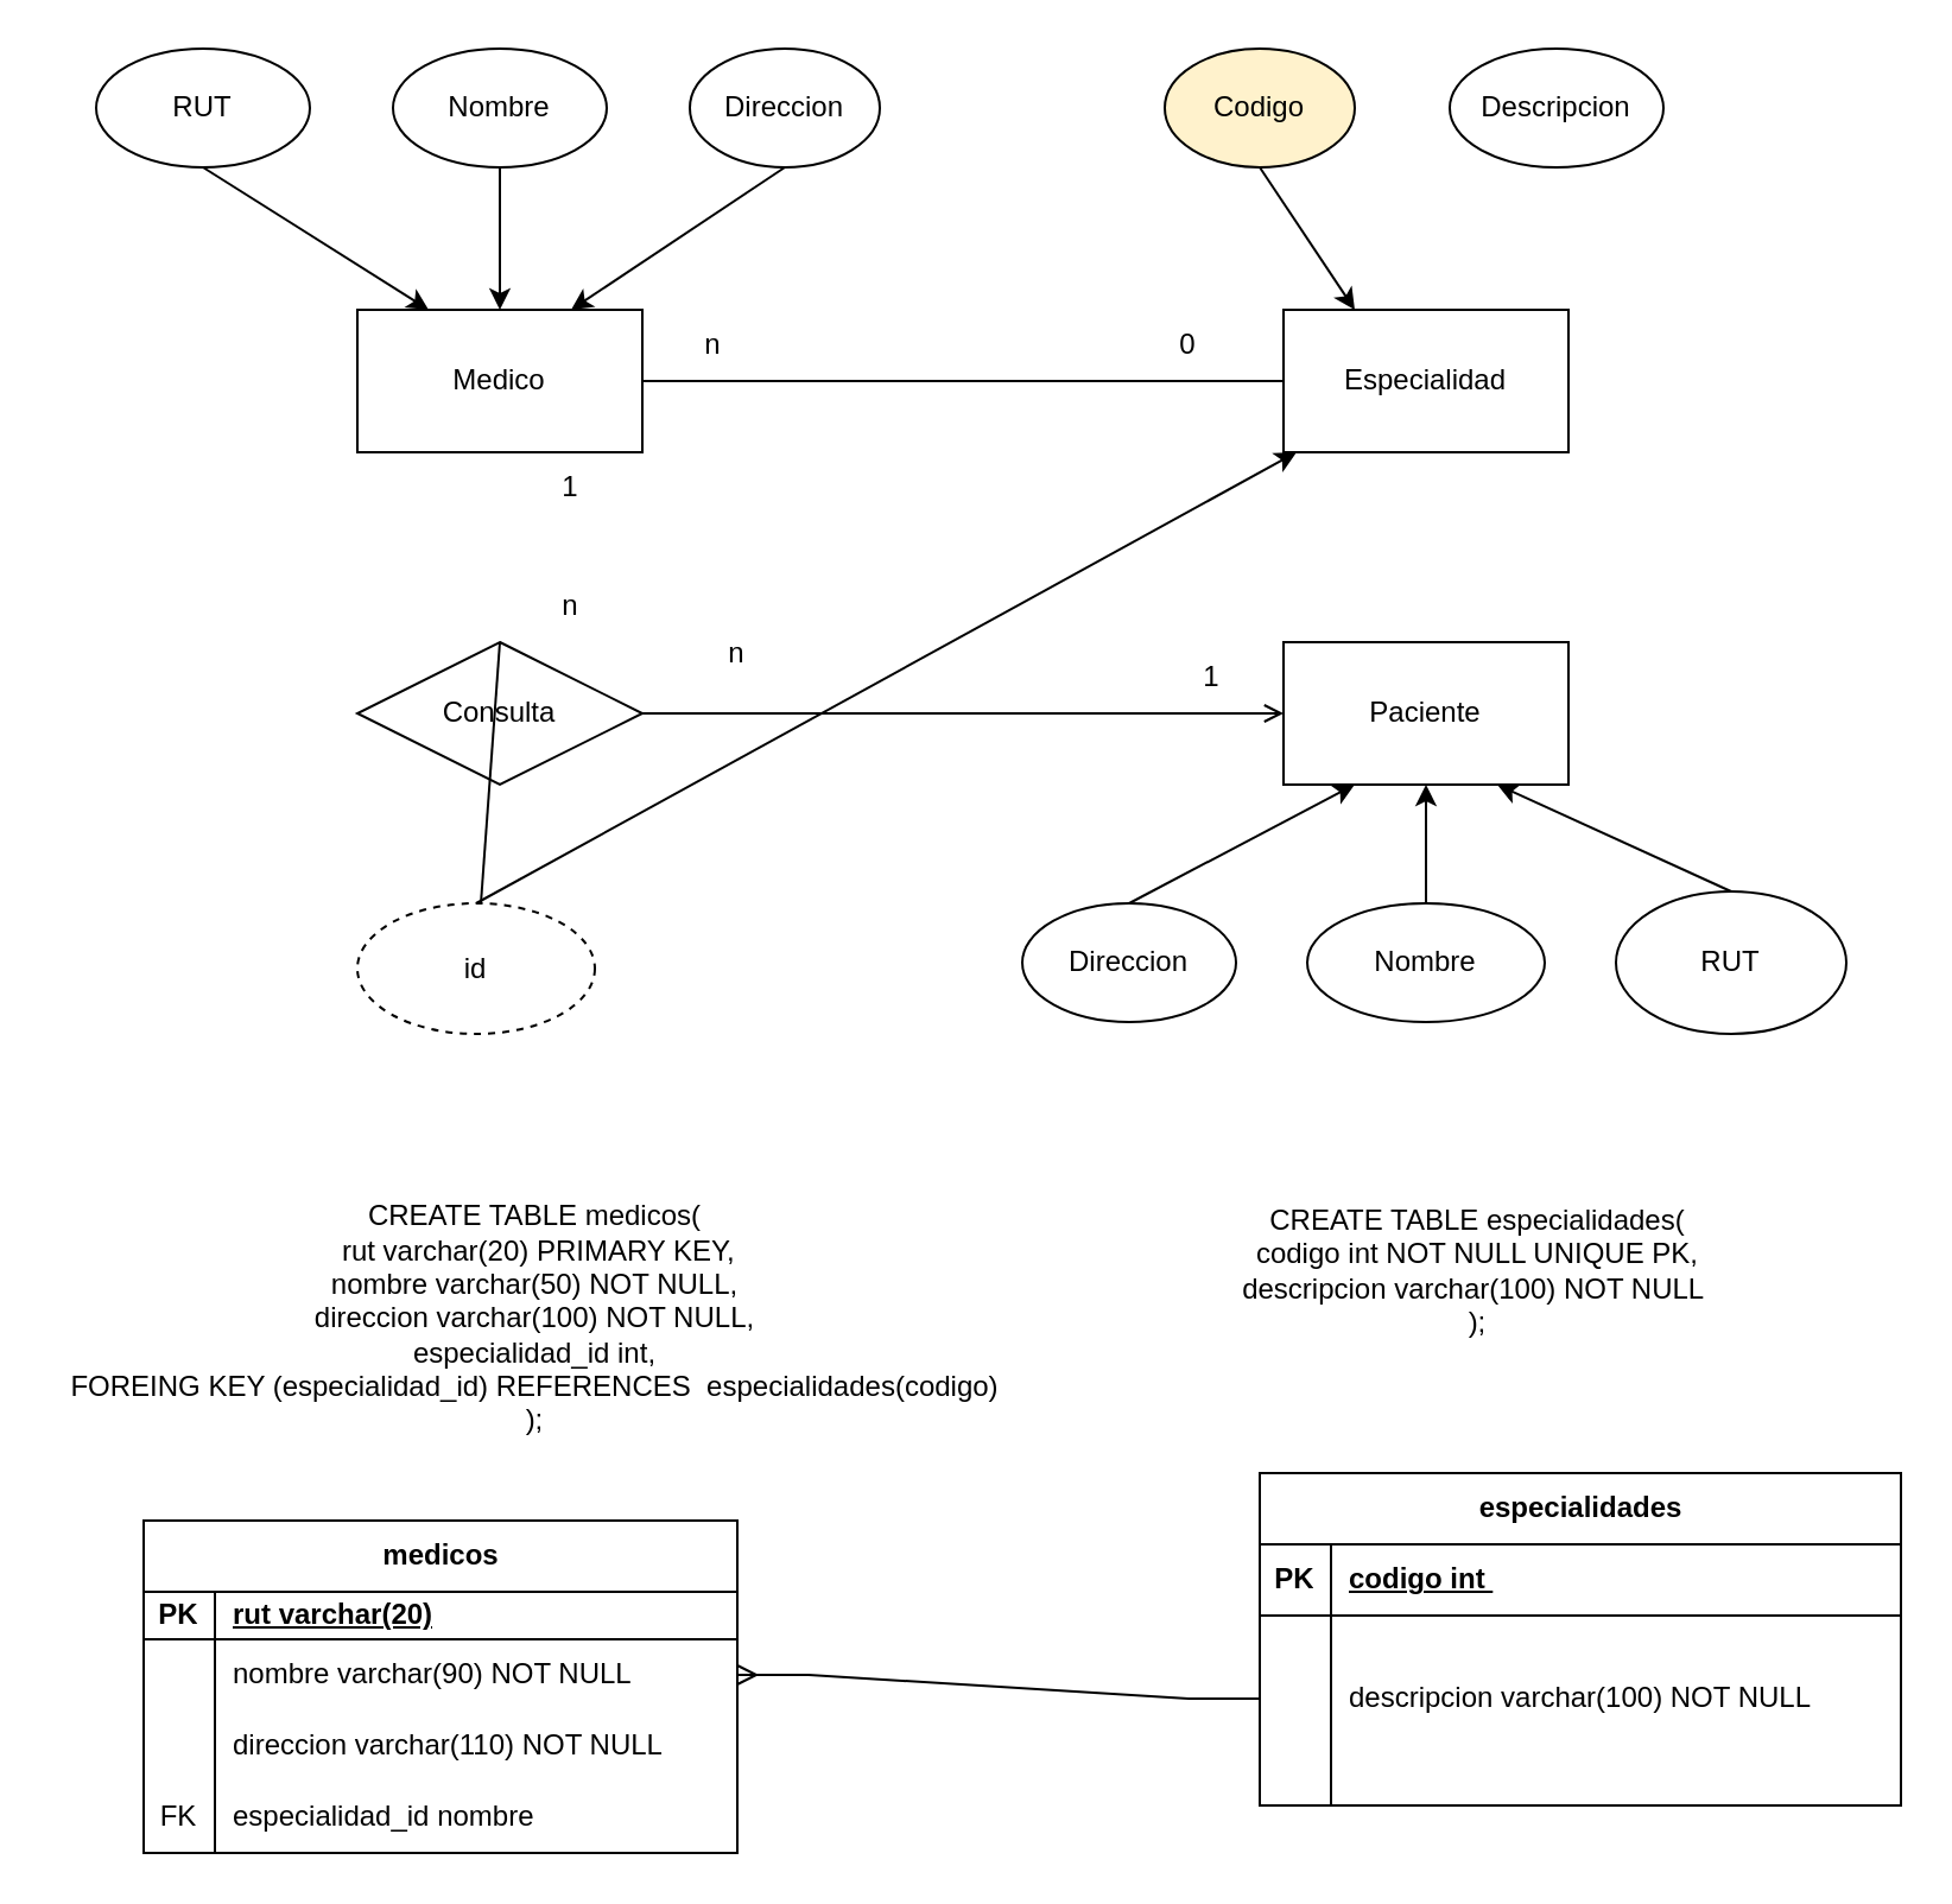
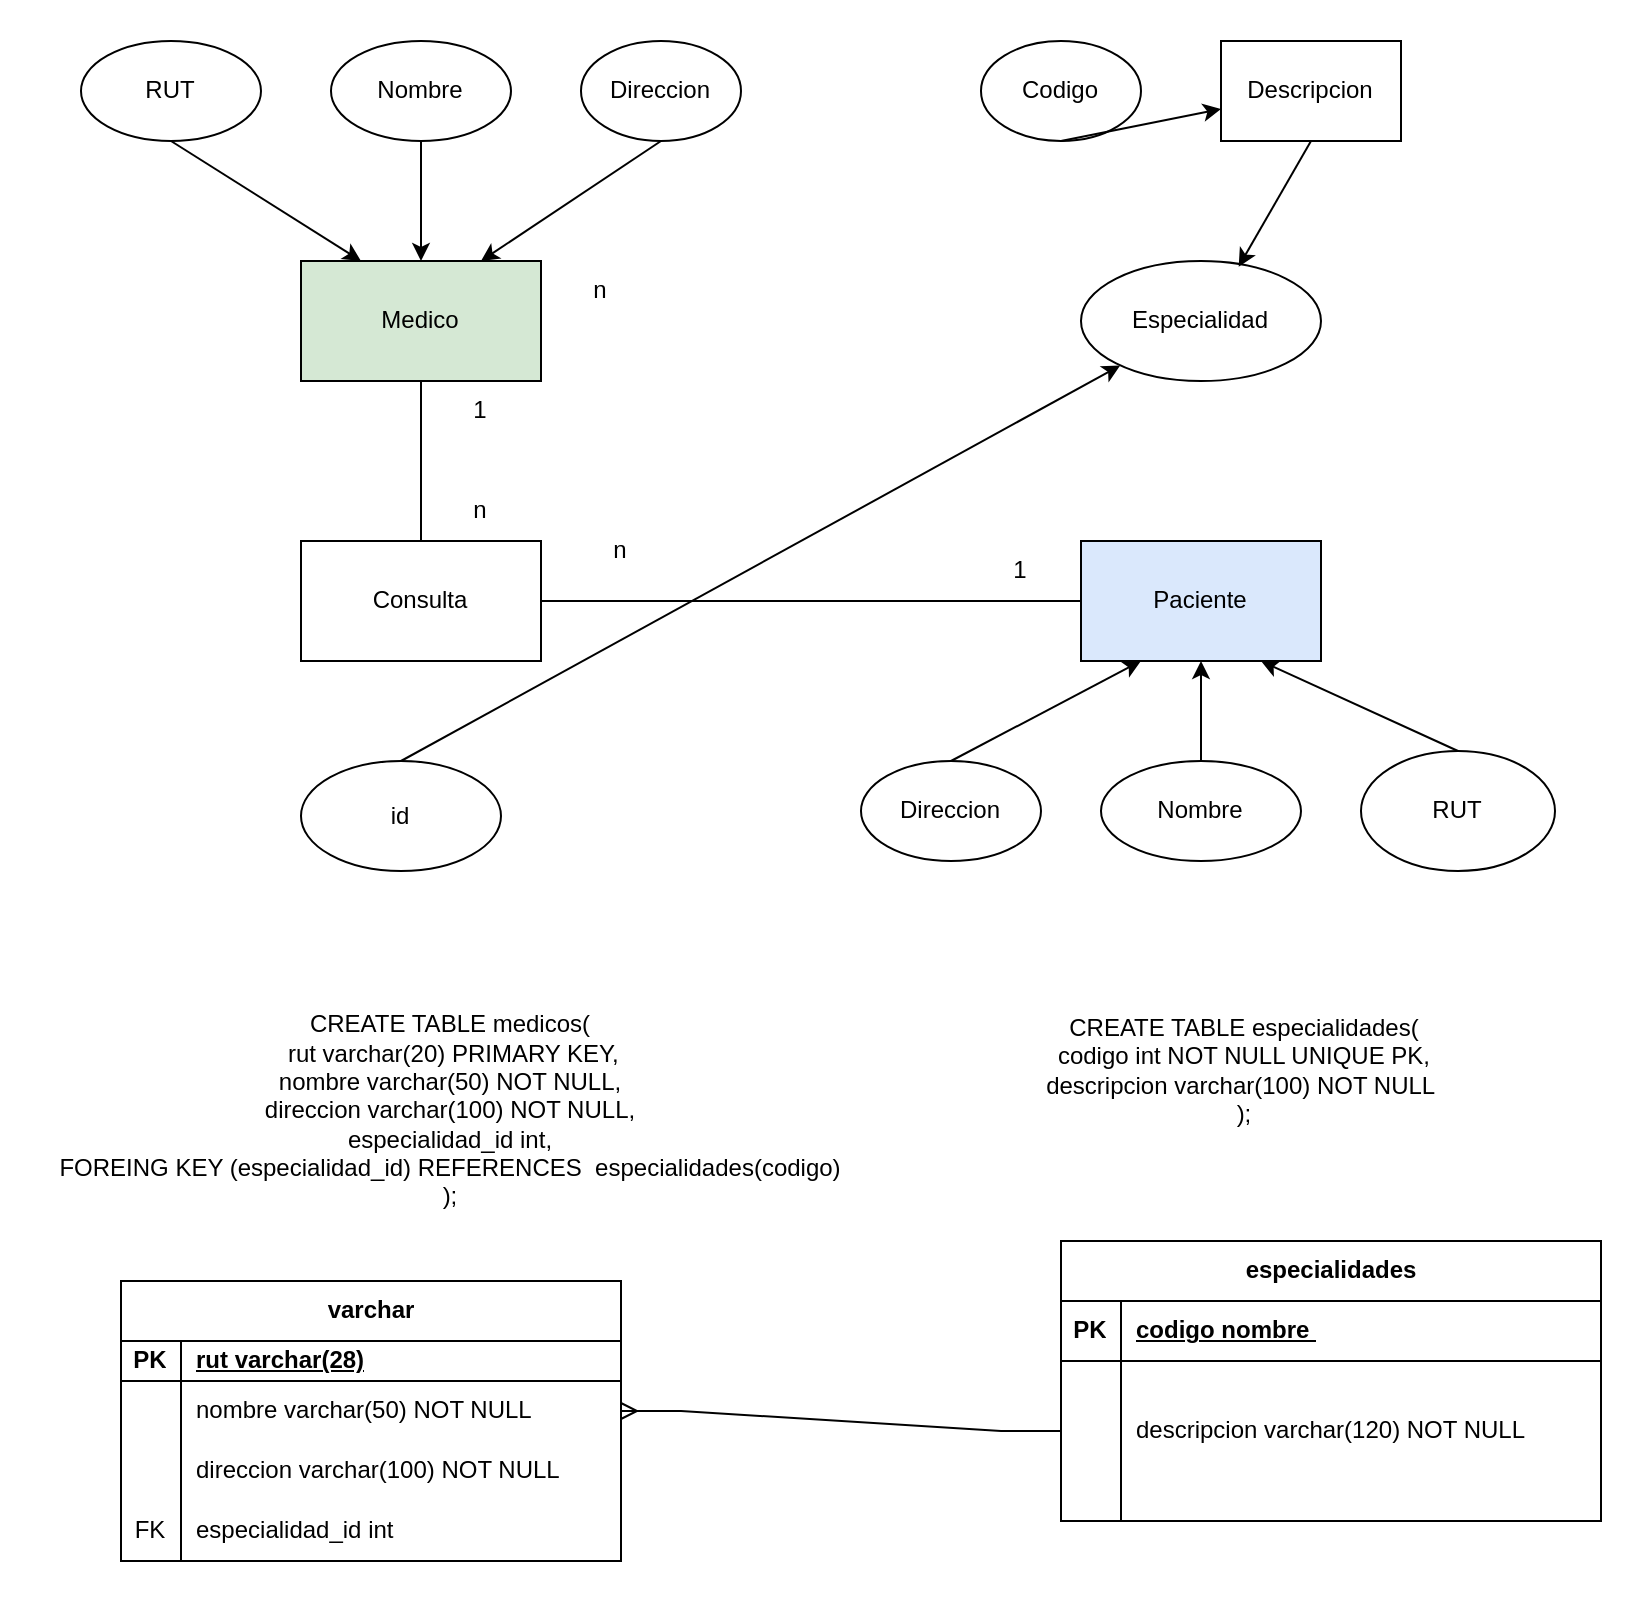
- <mxCell id="13" value="Codigo" style="ellipse;whiteSpace=wrap;html=1;fillColor=#fff2cc;" vertex="1" parent="1"><mxGeometry x="490" y="20" width="80" height="50" as="geometry" /></mxCell>
+ <mxCell id="13" value="Codigo" style="ellipse;whiteSpace=wrap;html=1;" vertex="1" parent="1"><mxGeometry x="490" y="20" width="80" height="50" as="geometry" /></mxCell>
- <mxCell id="14" value="Descripcion" style="ellipse;whiteSpace=wrap;html=1;" vertex="1" parent="1"><mxGeometry x="610" y="20" width="90" height="50" as="geometry" /></mxCell>
+ <mxCell id="14" value="Descripcion" style="whiteSpace=wrap;html=1;rounded=0;" vertex="1" parent="1"><mxGeometry x="610" y="20" width="90" height="50" as="geometry" /></mxCell>
- <mxCell id="15" value="" style="endArrow=classic;html=1;rounded=0;exitX=0.5;exitY=1;exitDx=0;exitDy=0;entryX=0.25;entryY=0;entryDx=0;entryDy=0;" edge="1" parent="1" source="13" target="3"><mxGeometry width="50" height="50" relative="1" as="geometry"><mxPoint x="370" y="300" as="sourcePoint" /><mxPoint x="420" y="250" as="targetPoint" /></mxGeometry></mxCell>
+ <mxCell id="15" value="" style="endArrow=classic;html=1;rounded=0;exitX=0.5;exitY=1;exitDx=0;exitDy=0;" edge="1" parent="1" source="13" target="14"><mxGeometry width="50" height="50" relative="1" as="geometry"><mxPoint x="370" y="300" as="sourcePoint" /><mxPoint x="420" y="250" as="targetPoint" /></mxGeometry></mxCell>
+ <mxCell id="16" value="" style="endArrow=classic;html=1;rounded=0;exitX=0.5;exitY=1;exitDx=0;exitDy=0;entryX=0.657;entryY=0.047;entryDx=0;entryDy=0;entryPerimeter=0;" edge="1" parent="1" source="14" target="3"><mxGeometry width="50" height="50" relative="1" as="geometry"><mxPoint x="370" y="300" as="sourcePoint" /><mxPoint x="420" y="250" as="targetPoint" /></mxGeometry></mxCell>
- <mxCell id="6" value="0" style="text;html=1;strokeColor=none;fillColor=none;align=center;verticalAlign=middle;whiteSpace=wrap;rounded=0;" vertex="1" parent="1"><mxGeometry x="470" y="130" width="60" height="30" as="geometry" /></mxCell>
- <mxCell id="2" value="Medico" style="rounded=0;whiteSpace=wrap;html=1;" vertex="1" parent="1"><mxGeometry x="150" y="130" width="120" height="60" as="geometry" /></mxCell>
+ <mxCell id="2" value="Medico" style="rounded=0;whiteSpace=wrap;html=1;fillColor=#d5e8d4;" vertex="1" parent="1"><mxGeometry x="150" y="130" width="120" height="60" as="geometry" /></mxCell>
- <mxCell id="4" value="" style="endArrow=none;html=1;rounded=0;exitX=1;exitY=0.5;exitDx=0;exitDy=0;entryX=0;entryY=0.5;entryDx=0;entryDy=0;" edge="1" parent="1" source="2" target="3"><mxGeometry width="50" height="50" relative="1" as="geometry"><mxPoint x="370" y="410" as="sourcePoint" /><mxPoint x="420" y="360" as="targetPoint" /></mxGeometry></mxCell>
- <mxCell id="3" value="Especialidad" style="rounded=0;whiteSpace=wrap;html=1;" vertex="1" parent="1"><mxGeometry x="540" y="130" width="120" height="60" as="geometry" /></mxCell>
+ <mxCell id="3" value="Especialidad" style="ellipse;whiteSpace=wrap;html=1;" vertex="1" parent="1"><mxGeometry x="540" y="130" width="120" height="60" as="geometry" /></mxCell>
- <mxCell id="46" value="Consulta" style="rhombus;whiteSpace=wrap;html=1;" vertex="1" parent="1"><mxGeometry x="150" y="270" width="120" height="60" as="geometry" /></mxCell>
+ <mxCell id="46" value="Consulta" style="rounded=0;whiteSpace=wrap;html=1;" vertex="1" parent="1"><mxGeometry x="150" y="270" width="120" height="60" as="geometry" /></mxCell>
- <mxCell id="49" value="" style="endArrow=open;html=1;rounded=0;entryX=0;entryY=0.5;entryDx=0;entryDy=0;exitX=1;exitY=0.5;exitDx=0;exitDy=0;" edge="1" parent="1" source="46" target="47"><mxGeometry width="50" height="50" relative="1" as="geometry"><mxPoint x="360" y="520" as="sourcePoint" /><mxPoint x="410" y="470" as="targetPoint" /></mxGeometry></mxCell>
+ <mxCell id="49" value="" style="endArrow=none;html=1;rounded=0;entryX=0;entryY=0.5;entryDx=0;entryDy=0;exitX=1;exitY=0.5;exitDx=0;exitDy=0;" edge="1" parent="1" source="46" target="47"><mxGeometry width="50" height="50" relative="1" as="geometry"><mxPoint x="360" y="520" as="sourcePoint" /><mxPoint x="410" y="470" as="targetPoint" /></mxGeometry></mxCell>
- <mxCell id="47" value="Paciente" style="rounded=0;whiteSpace=wrap;html=1;" vertex="1" parent="1"><mxGeometry x="540" y="270" width="120" height="60" as="geometry" /></mxCell>
+ <mxCell id="47" value="Paciente" style="rounded=0;whiteSpace=wrap;html=1;fillColor=#dae8fc;" vertex="1" parent="1"><mxGeometry x="540" y="270" width="120" height="60" as="geometry" /></mxCell>
- <mxCell id="48" value="" style="endArrow=none;html=1;rounded=0;exitX=0.5;exitY=0;exitDx=0;exitDy=0;" edge="1" parent="1" source="46" target="60"><mxGeometry width="50" height="50" relative="1" as="geometry"><mxPoint x="360" y="520" as="sourcePoint" /><mxPoint x="410" y="470" as="targetPoint" /></mxGeometry></mxCell>
+ <mxCell id="48" value="" style="endArrow=none;html=1;rounded=0;entryX=0.5;entryY=1;entryDx=0;entryDy=0;exitX=0.5;exitY=0;exitDx=0;exitDy=0;" edge="1" parent="1" source="46" target="2"><mxGeometry width="50" height="50" relative="1" as="geometry"><mxPoint x="360" y="520" as="sourcePoint" /><mxPoint x="410" y="470" as="targetPoint" /></mxGeometry></mxCell>
- <mxCell id="60" value="id" style="ellipse;whiteSpace=wrap;html=1;dashed=1;" vertex="1" parent="1"><mxGeometry x="150" y="380" width="100" height="55" as="geometry" /></mxCell>
+ <mxCell id="60" value="id" style="ellipse;whiteSpace=wrap;html=1;" vertex="1" parent="1"><mxGeometry x="150" y="380" width="100" height="55" as="geometry" /></mxCell>
- <mxCell id="17" value="medicos" style="shape=table;startSize=30;container=1;collapsible=1;childLayout=tableLayout;fixedRows=1;rowLines=0;fontStyle=1;align=center;resizeLast=1;html=1;" vertex="1" parent="1"><mxGeometry x="60" y="640" width="250" height="140" as="geometry" /></mxCell>
+ <mxCell id="17" value="varchar" style="shape=table;startSize=30;container=1;collapsible=1;childLayout=tableLayout;fixedRows=1;rowLines=0;fontStyle=1;align=center;resizeLast=1;html=1;" vertex="1" parent="1"><mxGeometry x="60" y="640" width="250" height="140" as="geometry" /></mxCell>
- <mxCell id="33" value="codigo int&amp;nbsp;" style="shape=partialRectangle;connectable=0;fillColor=none;top=0;left=0;bottom=0;right=0;align=left;spacingLeft=6;fontStyle=5;overflow=hidden;whiteSpace=wrap;html=1;" vertex="1" parent="31"><mxGeometry x="30" width="240" height="30" as="geometry"><mxRectangle width="240" height="30" as="alternateBounds" /></mxGeometry></mxCell>
+ <mxCell id="33" value="codigo nombre&amp;nbsp;" style="shape=partialRectangle;connectable=0;fillColor=none;top=0;left=0;bottom=0;right=0;align=left;spacingLeft=6;fontStyle=5;overflow=hidden;whiteSpace=wrap;html=1;" vertex="1" parent="31"><mxGeometry x="30" width="240" height="30" as="geometry"><mxRectangle width="240" height="30" as="alternateBounds" /></mxGeometry></mxCell>
- <mxCell id="20" value="rut varchar(20)" style="shape=partialRectangle;connectable=0;fillColor=none;top=0;left=0;bottom=0;right=0;align=left;spacingLeft=6;fontStyle=5;overflow=hidden;whiteSpace=wrap;html=1;" vertex="1" parent="18"><mxGeometry x="30" width="220" height="20" as="geometry"><mxRectangle width="220" height="20" as="alternateBounds" /></mxGeometry></mxCell>
+ <mxCell id="20" value="rut varchar(28)" style="shape=partialRectangle;connectable=0;fillColor=none;top=0;left=0;bottom=0;right=0;align=left;spacingLeft=6;fontStyle=5;overflow=hidden;whiteSpace=wrap;html=1;" vertex="1" parent="18"><mxGeometry x="30" width="220" height="20" as="geometry"><mxRectangle width="220" height="20" as="alternateBounds" /></mxGeometry></mxCell>
- <mxCell id="23" value="nombre varchar(90) NOT NULL" style="shape=partialRectangle;connectable=0;fillColor=none;top=0;left=0;bottom=0;right=0;align=left;spacingLeft=6;overflow=hidden;whiteSpace=wrap;html=1;" vertex="1" parent="21"><mxGeometry x="30" width="220" height="30" as="geometry"><mxRectangle width="220" height="30" as="alternateBounds" /></mxGeometry></mxCell>
+ <mxCell id="23" value="nombre varchar(50) NOT NULL" style="shape=partialRectangle;connectable=0;fillColor=none;top=0;left=0;bottom=0;right=0;align=left;spacingLeft=6;overflow=hidden;whiteSpace=wrap;html=1;" vertex="1" parent="21"><mxGeometry x="30" width="220" height="30" as="geometry"><mxRectangle width="220" height="30" as="alternateBounds" /></mxGeometry></mxCell>
- <mxCell id="39" value="descripcion varchar(100) NOT NULL" style="shape=partialRectangle;connectable=0;fillColor=none;top=0;left=0;bottom=0;right=0;align=left;spacingLeft=6;overflow=hidden;whiteSpace=wrap;html=1;" vertex="1" parent="37"><mxGeometry x="30" width="240" height="30" as="geometry"><mxRectangle width="240" height="30" as="alternateBounds" /></mxGeometry></mxCell>
+ <mxCell id="39" value="descripcion varchar(120) NOT NULL" style="shape=partialRectangle;connectable=0;fillColor=none;top=0;left=0;bottom=0;right=0;align=left;spacingLeft=6;overflow=hidden;whiteSpace=wrap;html=1;" vertex="1" parent="37"><mxGeometry x="30" width="240" height="30" as="geometry"><mxRectangle width="240" height="30" as="alternateBounds" /></mxGeometry></mxCell>
- <mxCell id="26" value="direccion varchar(110) NOT NULL" style="shape=partialRectangle;connectable=0;fillColor=none;top=0;left=0;bottom=0;right=0;align=left;spacingLeft=6;overflow=hidden;whiteSpace=wrap;html=1;" vertex="1" parent="24"><mxGeometry x="30" width="220" height="30" as="geometry"><mxRectangle width="220" height="30" as="alternateBounds" /></mxGeometry></mxCell>
+ <mxCell id="26" value="direccion varchar(100) NOT NULL" style="shape=partialRectangle;connectable=0;fillColor=none;top=0;left=0;bottom=0;right=0;align=left;spacingLeft=6;overflow=hidden;whiteSpace=wrap;html=1;" vertex="1" parent="24"><mxGeometry x="30" width="220" height="30" as="geometry"><mxRectangle width="220" height="30" as="alternateBounds" /></mxGeometry></mxCell>
- <mxCell id="29" value="especialidad_id nombre&amp;nbsp;" style="shape=partialRectangle;connectable=0;fillColor=none;top=0;left=0;bottom=0;right=0;align=left;spacingLeft=6;overflow=hidden;whiteSpace=wrap;html=1;" vertex="1" parent="27"><mxGeometry x="30" width="220" height="30" as="geometry"><mxRectangle width="220" height="30" as="alternateBounds" /></mxGeometry></mxCell>
+ <mxCell id="29" value="especialidad_id int&amp;nbsp;" style="shape=partialRectangle;connectable=0;fillColor=none;top=0;left=0;bottom=0;right=0;align=left;spacingLeft=6;overflow=hidden;whiteSpace=wrap;html=1;" vertex="1" parent="27"><mxGeometry x="30" width="220" height="30" as="geometry"><mxRectangle width="220" height="30" as="alternateBounds" /></mxGeometry></mxCell>
